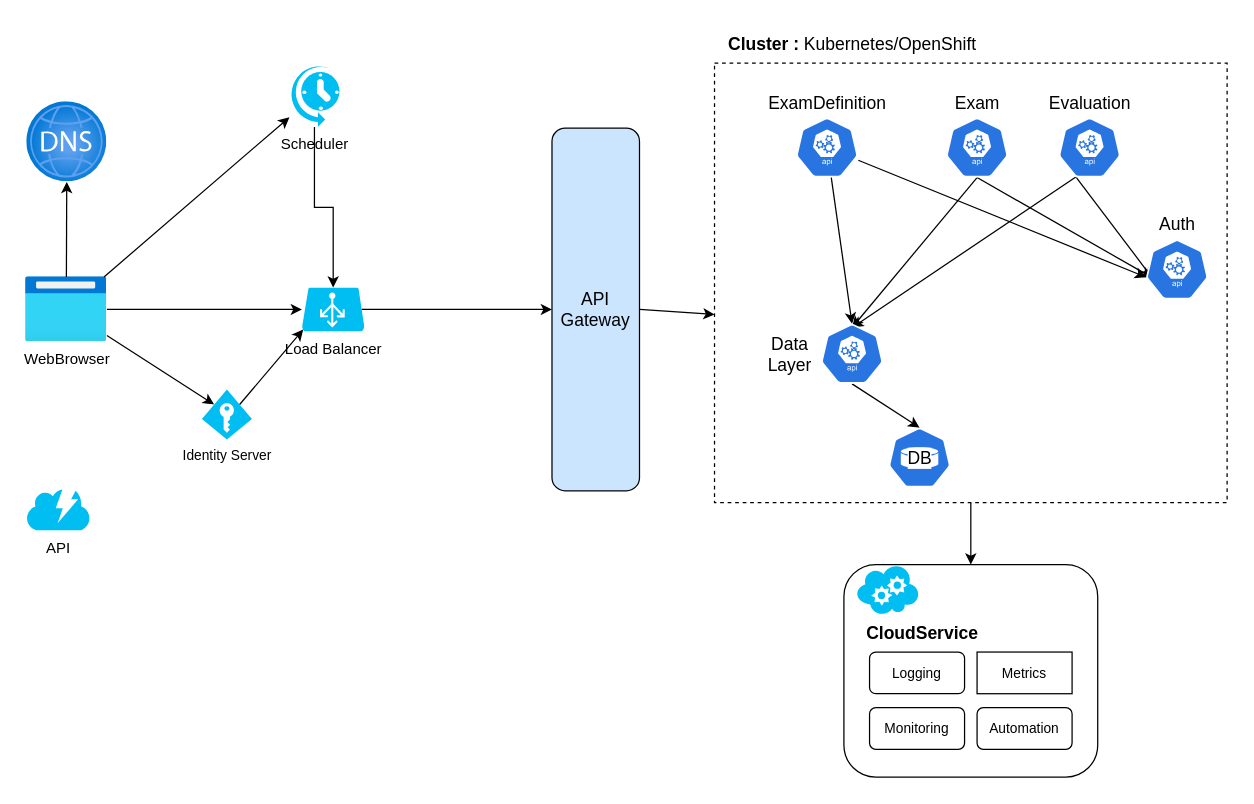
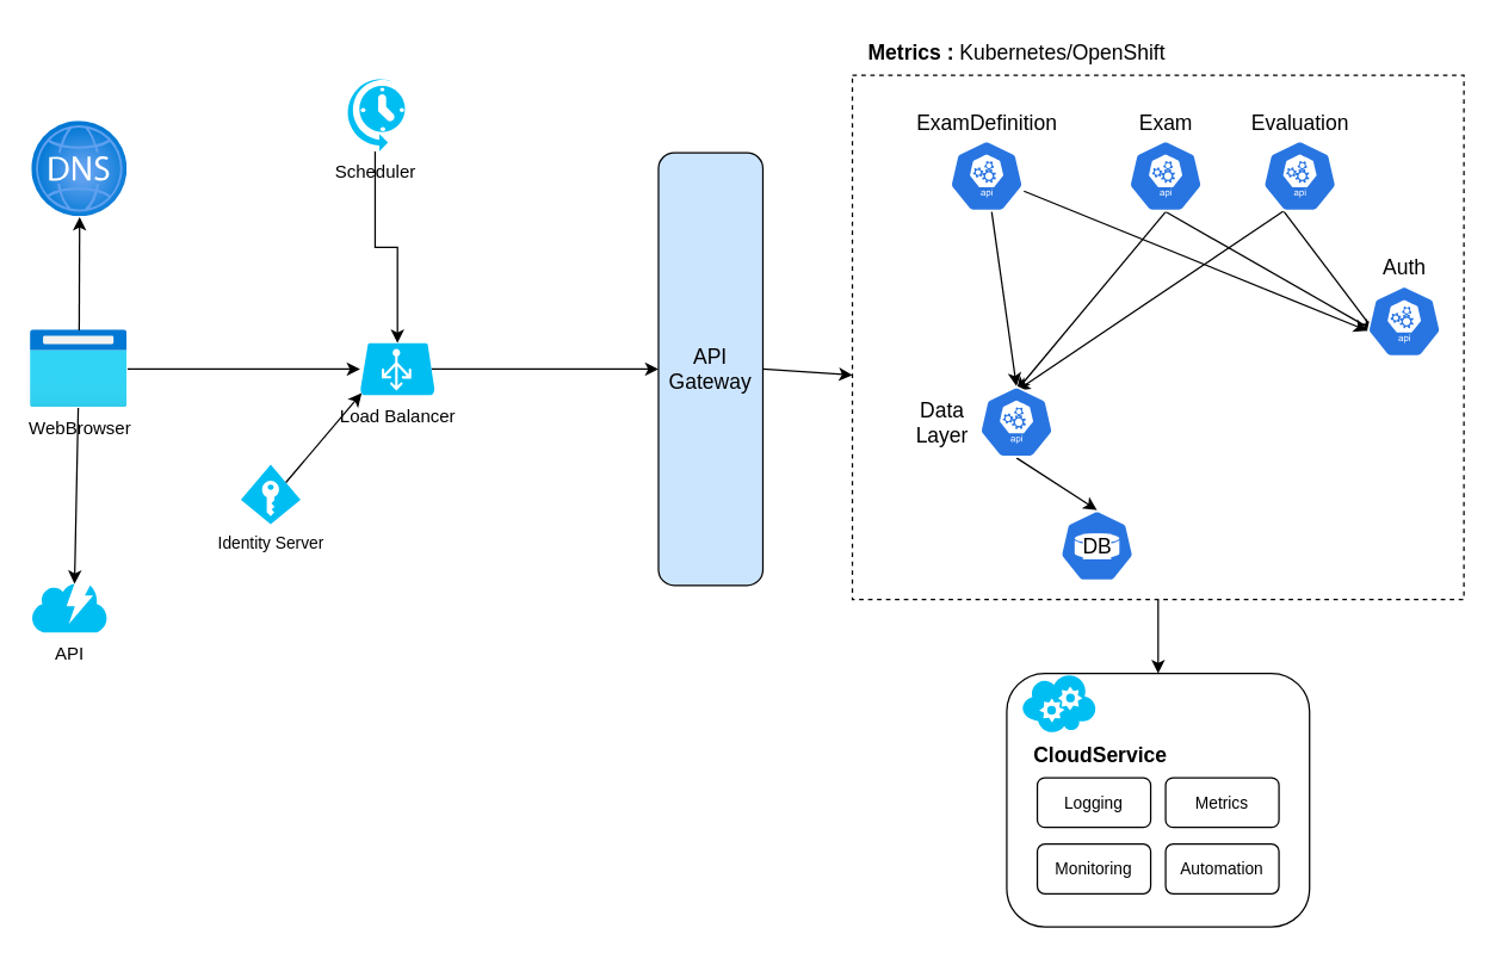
- <mxCell id="13" value="Cluster : &lt;span style=&quot;font-weight: normal;&quot;&gt;Kubernetes/OpenShift&lt;/span&gt;" style="text;html=1;align=center;verticalAlign=middle;resizable=0;points=[];autosize=1;strokeColor=none;fillColor=none;fontSize=14;fontStyle=1" vertex="1" parent="1"><mxGeometry x="571" y="20" width="220" height="30" as="geometry" /></mxCell>
+ <mxCell id="13" value="Metrics : &lt;span style=&quot;font-weight: normal;&quot;&gt;Kubernetes/OpenShift&lt;/span&gt;" style="text;html=1;align=center;verticalAlign=middle;resizable=0;points=[];autosize=1;strokeColor=none;fillColor=none;fontSize=14;fontStyle=1" vertex="1" parent="1"><mxGeometry x="571" y="20" width="220" height="30" as="geometry" /></mxCell>
- <mxCell id="8" value="" style="endArrow=classic;html=1;rounded=0;" edge="1" parent="1" source="4" target="11"><mxGeometry width="50" height="50" relative="1" as="geometry"><mxPoint x="241" y="401" as="sourcePoint" /><mxPoint x="72.554" y="411" as="targetPoint" /></mxGeometry></mxCell>
+ <mxCell id="8" value="" style="endArrow=classic;html=1;rounded=0;entryX=0.57;entryY=0;entryDx=0;entryDy=0;entryPerimeter=0;" edge="1" parent="1" source="4" target="9"><mxGeometry width="50" height="50" relative="1" as="geometry"><mxPoint x="241" y="401" as="sourcePoint" /><mxPoint x="72.554" y="411" as="targetPoint" /></mxGeometry></mxCell>
- <mxCell id="14" style="edgeStyle=none;rounded=0;orthogonalLoop=1;jettySize=auto;html=1;entryX=0.245;entryY=0.3;entryDx=0;entryDy=0;entryPerimeter=0;fontSize=11;" edge="1" parent="1" source="4" target="12"><mxGeometry relative="1" as="geometry" /></mxCell>
- <mxCell id="43" value="Metrics" style="whiteSpace=wrap;html=1;fontSize=11;rounded=0;" vertex="1" parent="39"><mxGeometry x="106.5" y="70.001" width="76" height="33.333" as="geometry" /></mxCell>
+ <mxCell id="43" value="Metrics" style="rounded=1;whiteSpace=wrap;html=1;fontSize=11;" vertex="1" parent="39"><mxGeometry x="106.5" y="70.001" width="76" height="33.333" as="geometry" /></mxCell>
